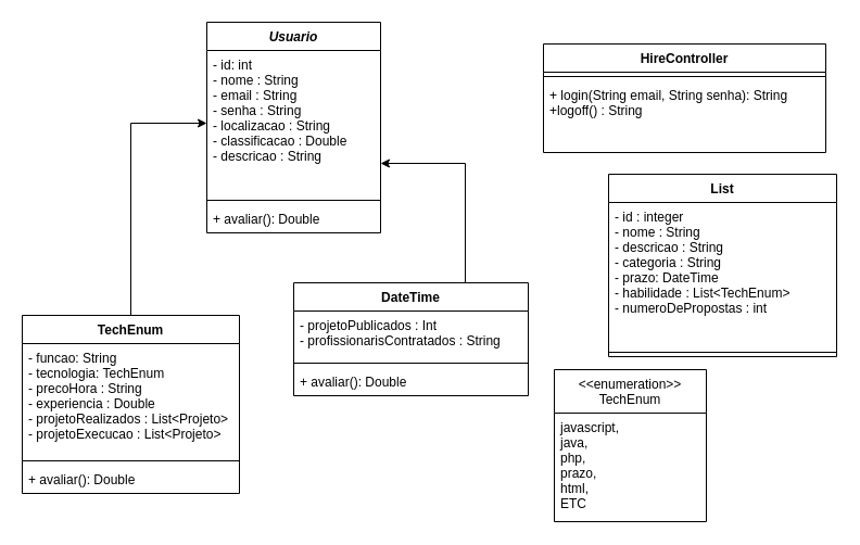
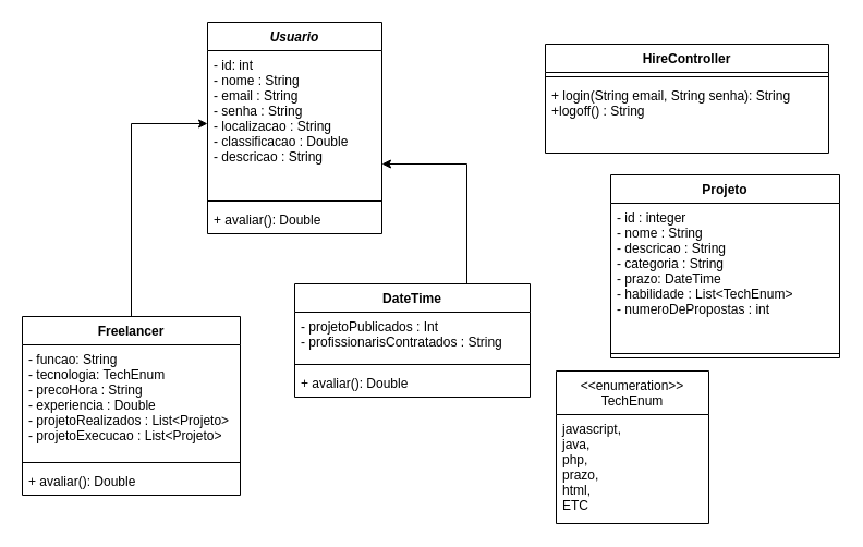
- <mxCell id="16" value="List" style="swimlane;fontStyle=1;align=center;verticalAlign=top;childLayout=stackLayout;horizontal=1;startSize=26;horizontalStack=0;resizeParent=1;resizeParentMax=0;resizeLast=0;collapsible=1;marginBottom=0;" parent="1" vertex="1"><mxGeometry x="560" y="160" width="210" height="168" as="geometry" /></mxCell>
+ <mxCell id="16" value="Projeto" style="swimlane;fontStyle=1;align=center;verticalAlign=top;childLayout=stackLayout;horizontal=1;startSize=26;horizontalStack=0;resizeParent=1;resizeParentMax=0;resizeLast=0;collapsible=1;marginBottom=0;" parent="1" vertex="1"><mxGeometry x="560" y="160" width="210" height="168" as="geometry" /></mxCell>
- <mxCell id="12" value="TechEnum&#10;" style="swimlane;fontStyle=1;align=center;verticalAlign=top;childLayout=stackLayout;horizontal=1;startSize=26;horizontalStack=0;resizeParent=1;resizeParentMax=0;resizeLast=0;collapsible=1;marginBottom=0;" parent="1" vertex="1"><mxGeometry x="20" y="290" width="200" height="164" as="geometry" /></mxCell>
+ <mxCell id="12" value="Freelancer&#10;" style="swimlane;fontStyle=1;align=center;verticalAlign=top;childLayout=stackLayout;horizontal=1;startSize=26;horizontalStack=0;resizeParent=1;resizeParentMax=0;resizeLast=0;collapsible=1;marginBottom=0;" parent="1" vertex="1"><mxGeometry x="20" y="290" width="200" height="164" as="geometry" /></mxCell>
